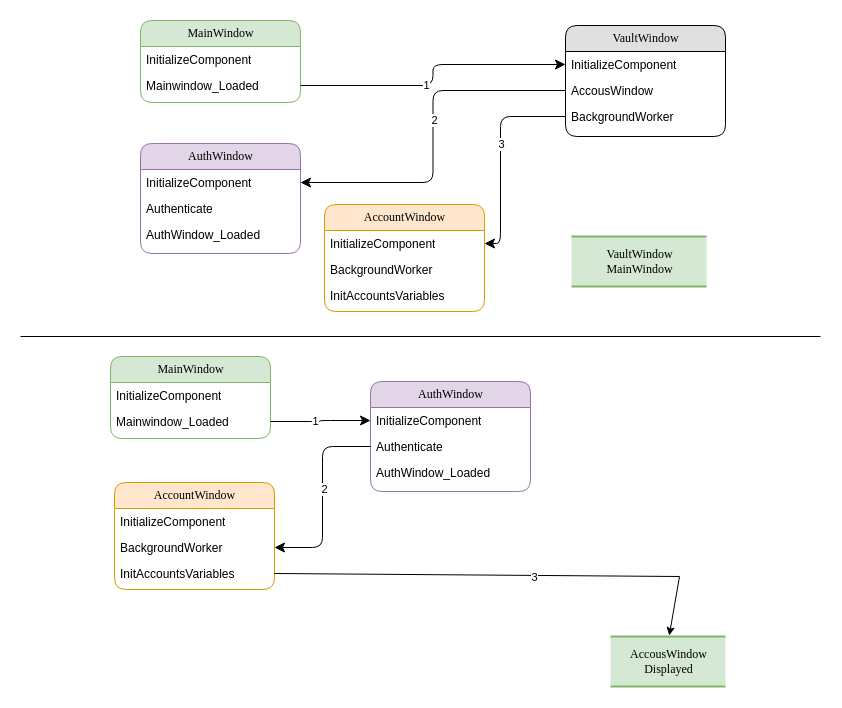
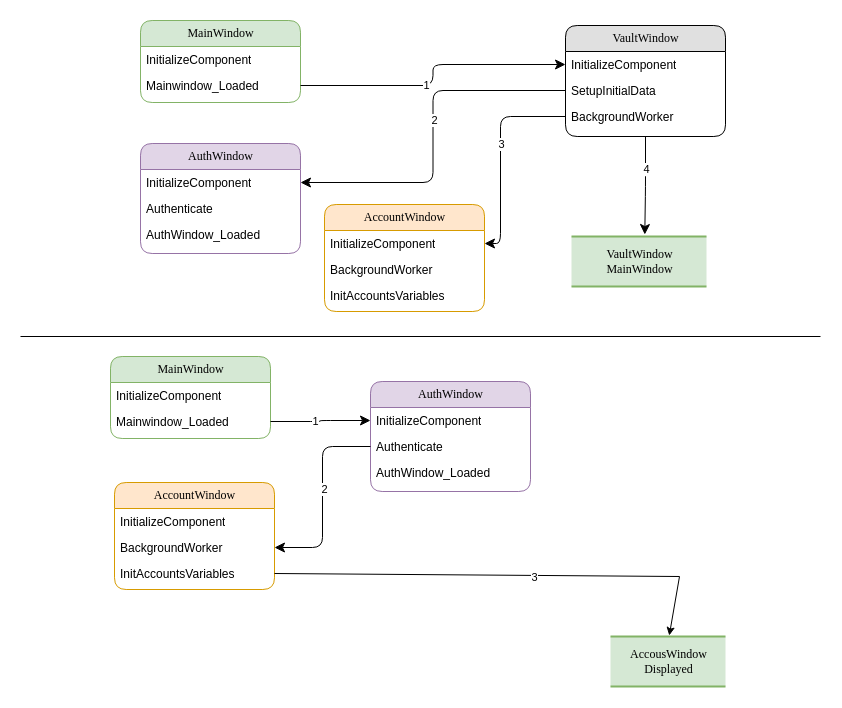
- <mxCell id="7" value="AccousWindow" style="text;html=1;strokeColor=none;fillColor=none;spacingLeft=4;spacingRight=4;whiteSpace=wrap;overflow=hidden;rotatable=0;points=[[0,0.5],[1,0.5]];portConstraint=eastwest;" parent="5" vertex="1"><mxGeometry y="52" width="160" height="26" as="geometry" /></mxCell>
+ <mxCell id="7" value="SetupInitialData" style="text;html=1;strokeColor=none;fillColor=none;spacingLeft=4;spacingRight=4;whiteSpace=wrap;overflow=hidden;rotatable=0;points=[[0,0.5],[1,0.5]];portConstraint=eastwest;" parent="5" vertex="1"><mxGeometry y="52" width="160" height="26" as="geometry" /></mxCell>
+ <mxCell id="24" style="edgeStyle=orthogonalEdgeStyle;html=1;entryX=0.543;entryY=-0.04;labelBackgroundColor=none;startFill=0;startSize=8;endFill=1;endSize=8;fontFamily=Verdana;fontSize=12;entryDx=0;entryDy=0;entryPerimeter=0;exitX=0.5;exitY=1;exitDx=0;exitDy=0;" edge="1" parent="1" source="5" target="23"><mxGeometry relative="1" as="geometry"><Array as="points" /><mxPoint x="630" y="192" as="sourcePoint" /><mxPoint x="830" y="192" as="targetPoint" /></mxGeometry></mxCell>
+ <mxCell id="25" value="4" style="edgeLabel;html=1;align=center;verticalAlign=middle;resizable=0;points=[];" vertex="1" connectable="0" parent="24"><mxGeometry x="-0.345" relative="1" as="geometry"><mxPoint as="offset" /></mxGeometry></mxCell>
